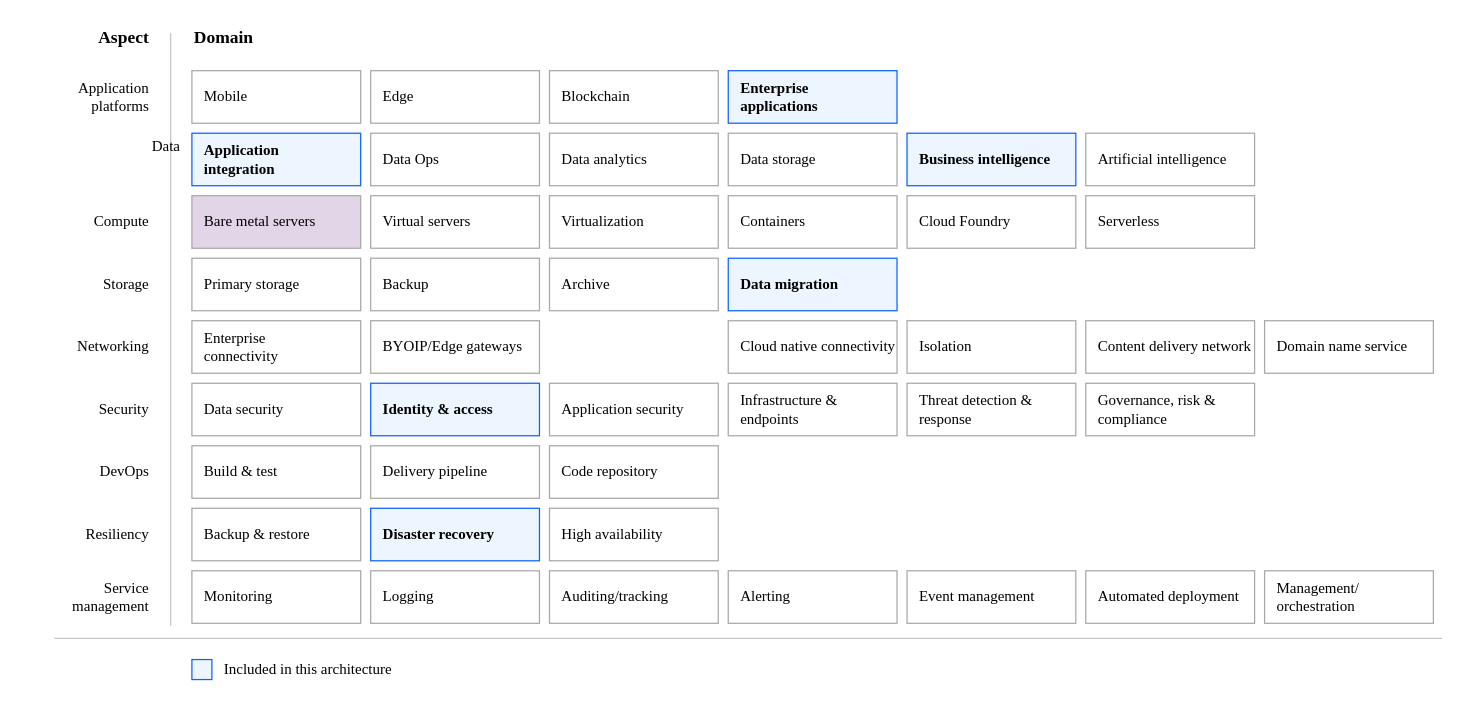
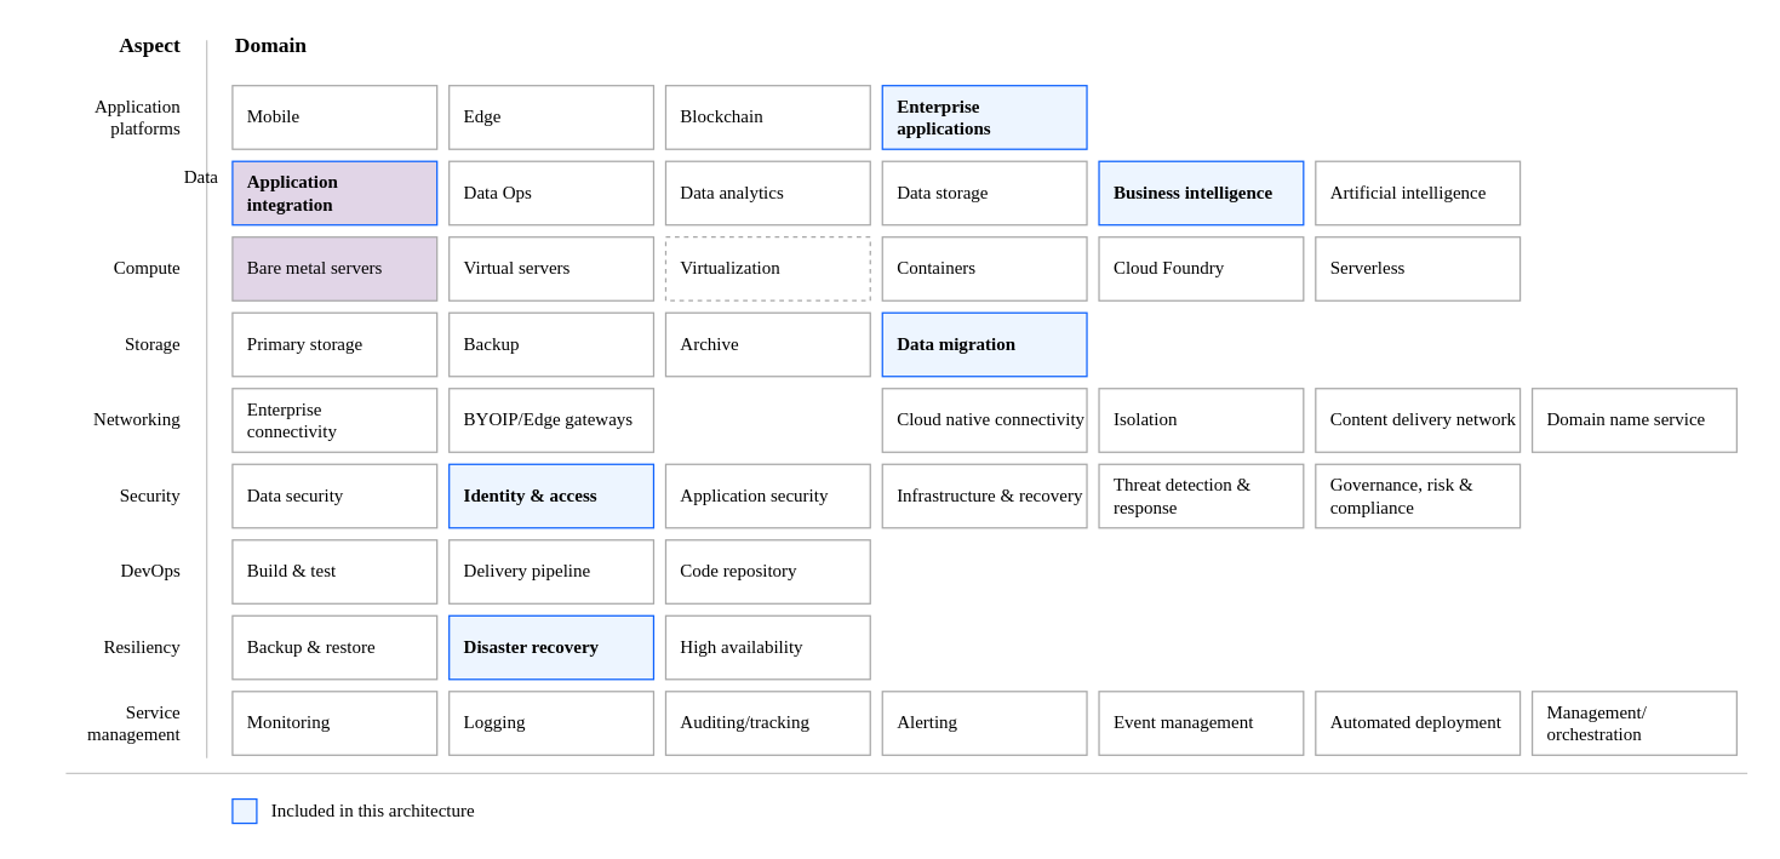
- <mxCell id="2" value="Application&lt;br&gt;integration" style="rounded=0;whiteSpace=wrap;html=1;strokeColor=#0E62FD;align=left;spacingLeft=8;fontFamily=IBM Plex Sans;fillColor=#EDF5FF;fontStyle=1;" parent="1" vertex="1"><mxGeometry x="153" y="106" width="135" height="42" as="geometry" /></mxCell>
+ <mxCell id="2" value="Application&lt;br&gt;integration" style="rounded=0;whiteSpace=wrap;html=1;strokeColor=#0E62FD;align=left;spacingLeft=8;fontFamily=IBM Plex Sans;fillColor=#e1d5e7;fontStyle=1;" parent="1" vertex="1"><mxGeometry x="153" y="106" width="135" height="42" as="geometry" /></mxCell>
- <mxCell id="18" value="Virtualization" style="rounded=0;whiteSpace=wrap;html=1;strokeColor=#A8A8A8;align=left;spacingLeft=8;fontFamily=IBM Plex Sans;fillColor=default;fontStyle=0;" parent="1" vertex="1"><mxGeometry x="439" y="156" width="135" height="42" as="geometry" /></mxCell>
+ <mxCell id="18" value="Virtualization" style="rounded=0;whiteSpace=wrap;html=1;strokeColor=#A8A8A8;align=left;spacingLeft=8;fontFamily=IBM Plex Sans;fillColor=default;fontStyle=0;dashed=1;" parent="1" vertex="1"><mxGeometry x="439" y="156" width="135" height="42" as="geometry" /></mxCell>
- <mxCell id="32" value="Infrastructure &amp;amp; endpoints" style="rounded=0;whiteSpace=wrap;html=1;strokeColor=#A8A8A8;align=left;spacingLeft=8;fontFamily=IBM Plex Sans;fillColor=default;fontStyle=0;" parent="1" vertex="1"><mxGeometry x="582" y="306" width="135" height="42" as="geometry" /></mxCell>
+ <mxCell id="32" value="Infrastructure &amp;amp; recovery" style="rounded=0;whiteSpace=wrap;html=1;strokeColor=#A8A8A8;align=left;spacingLeft=8;fontFamily=IBM Plex Sans;fillColor=default;fontStyle=0;" parent="1" vertex="1"><mxGeometry x="582" y="306" width="135" height="42" as="geometry" /></mxCell>
